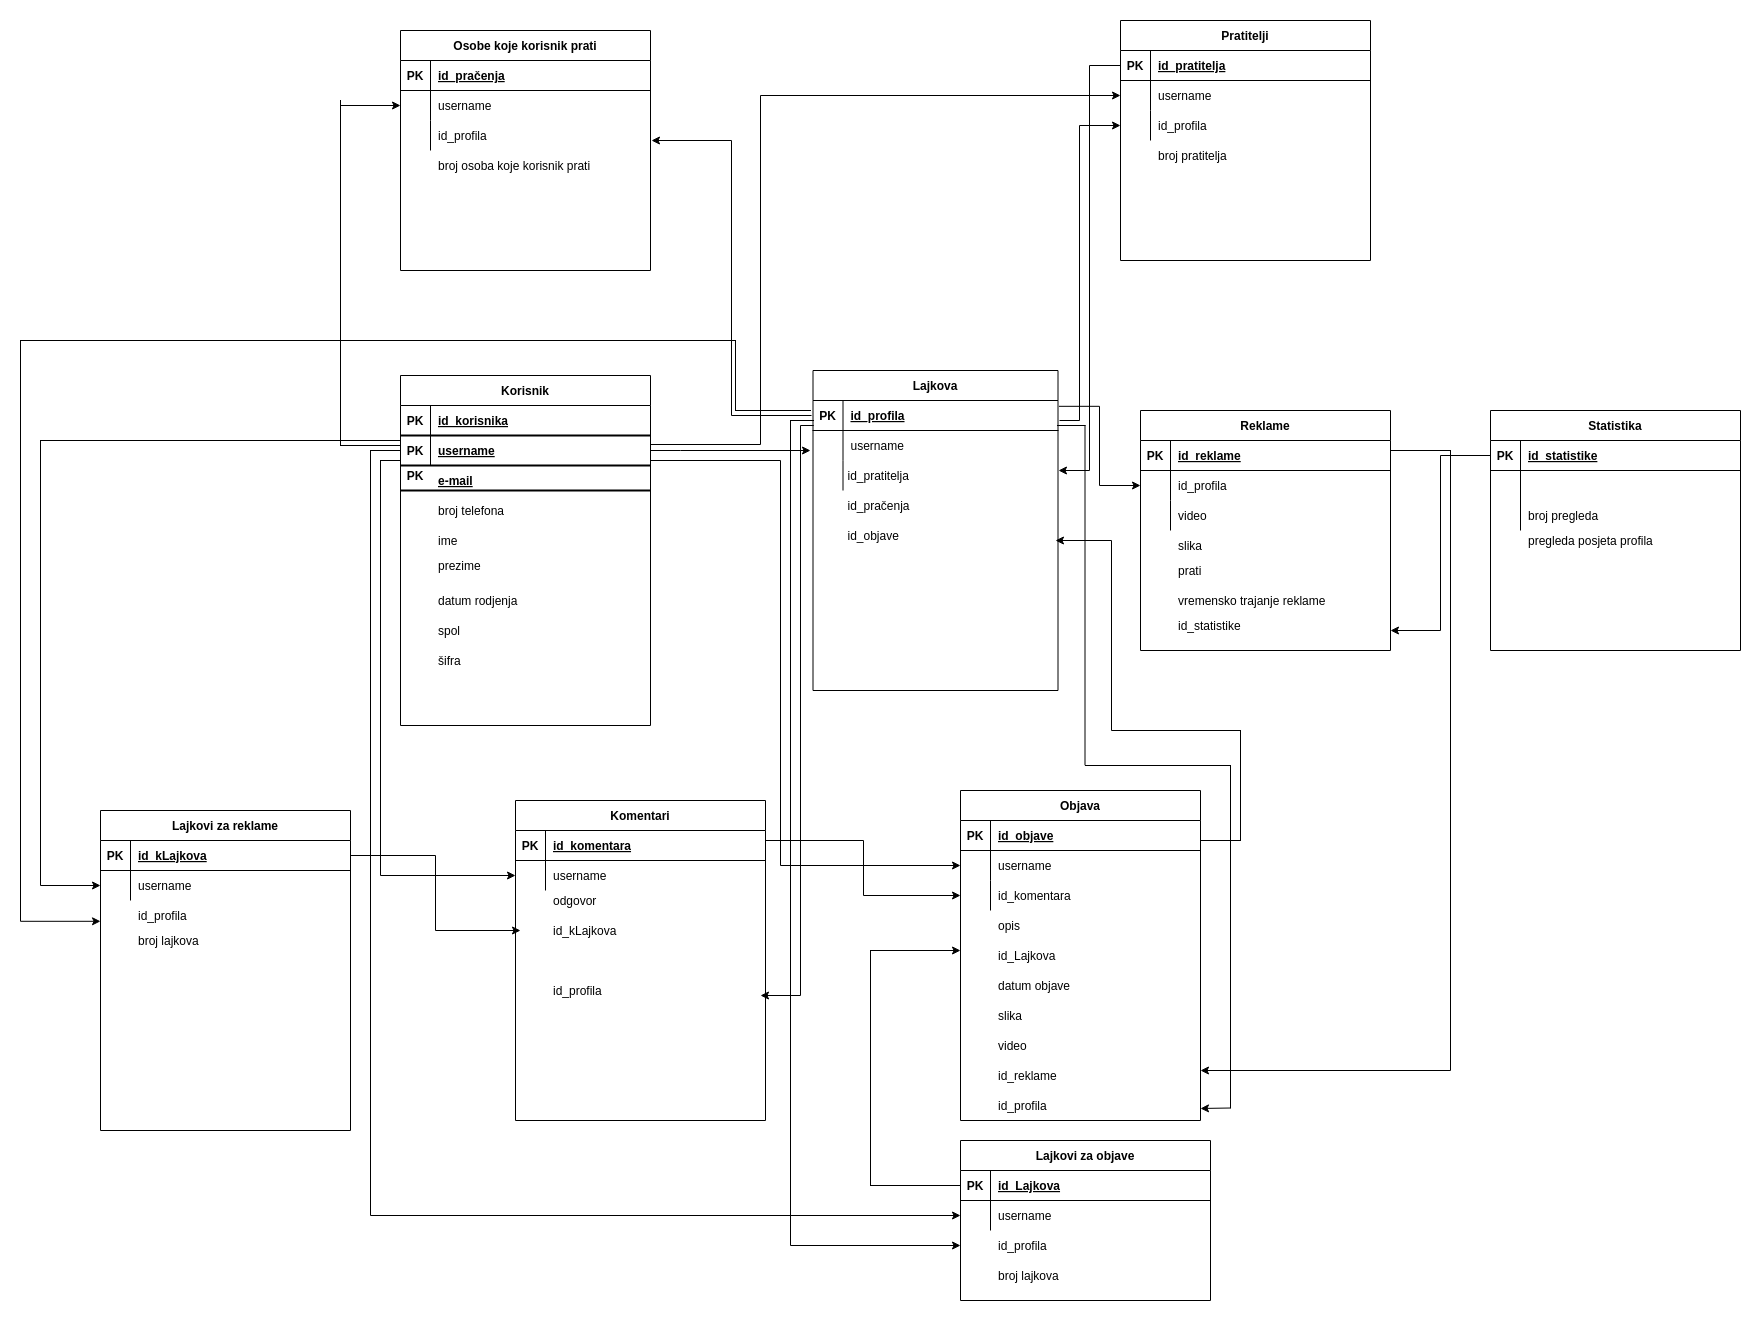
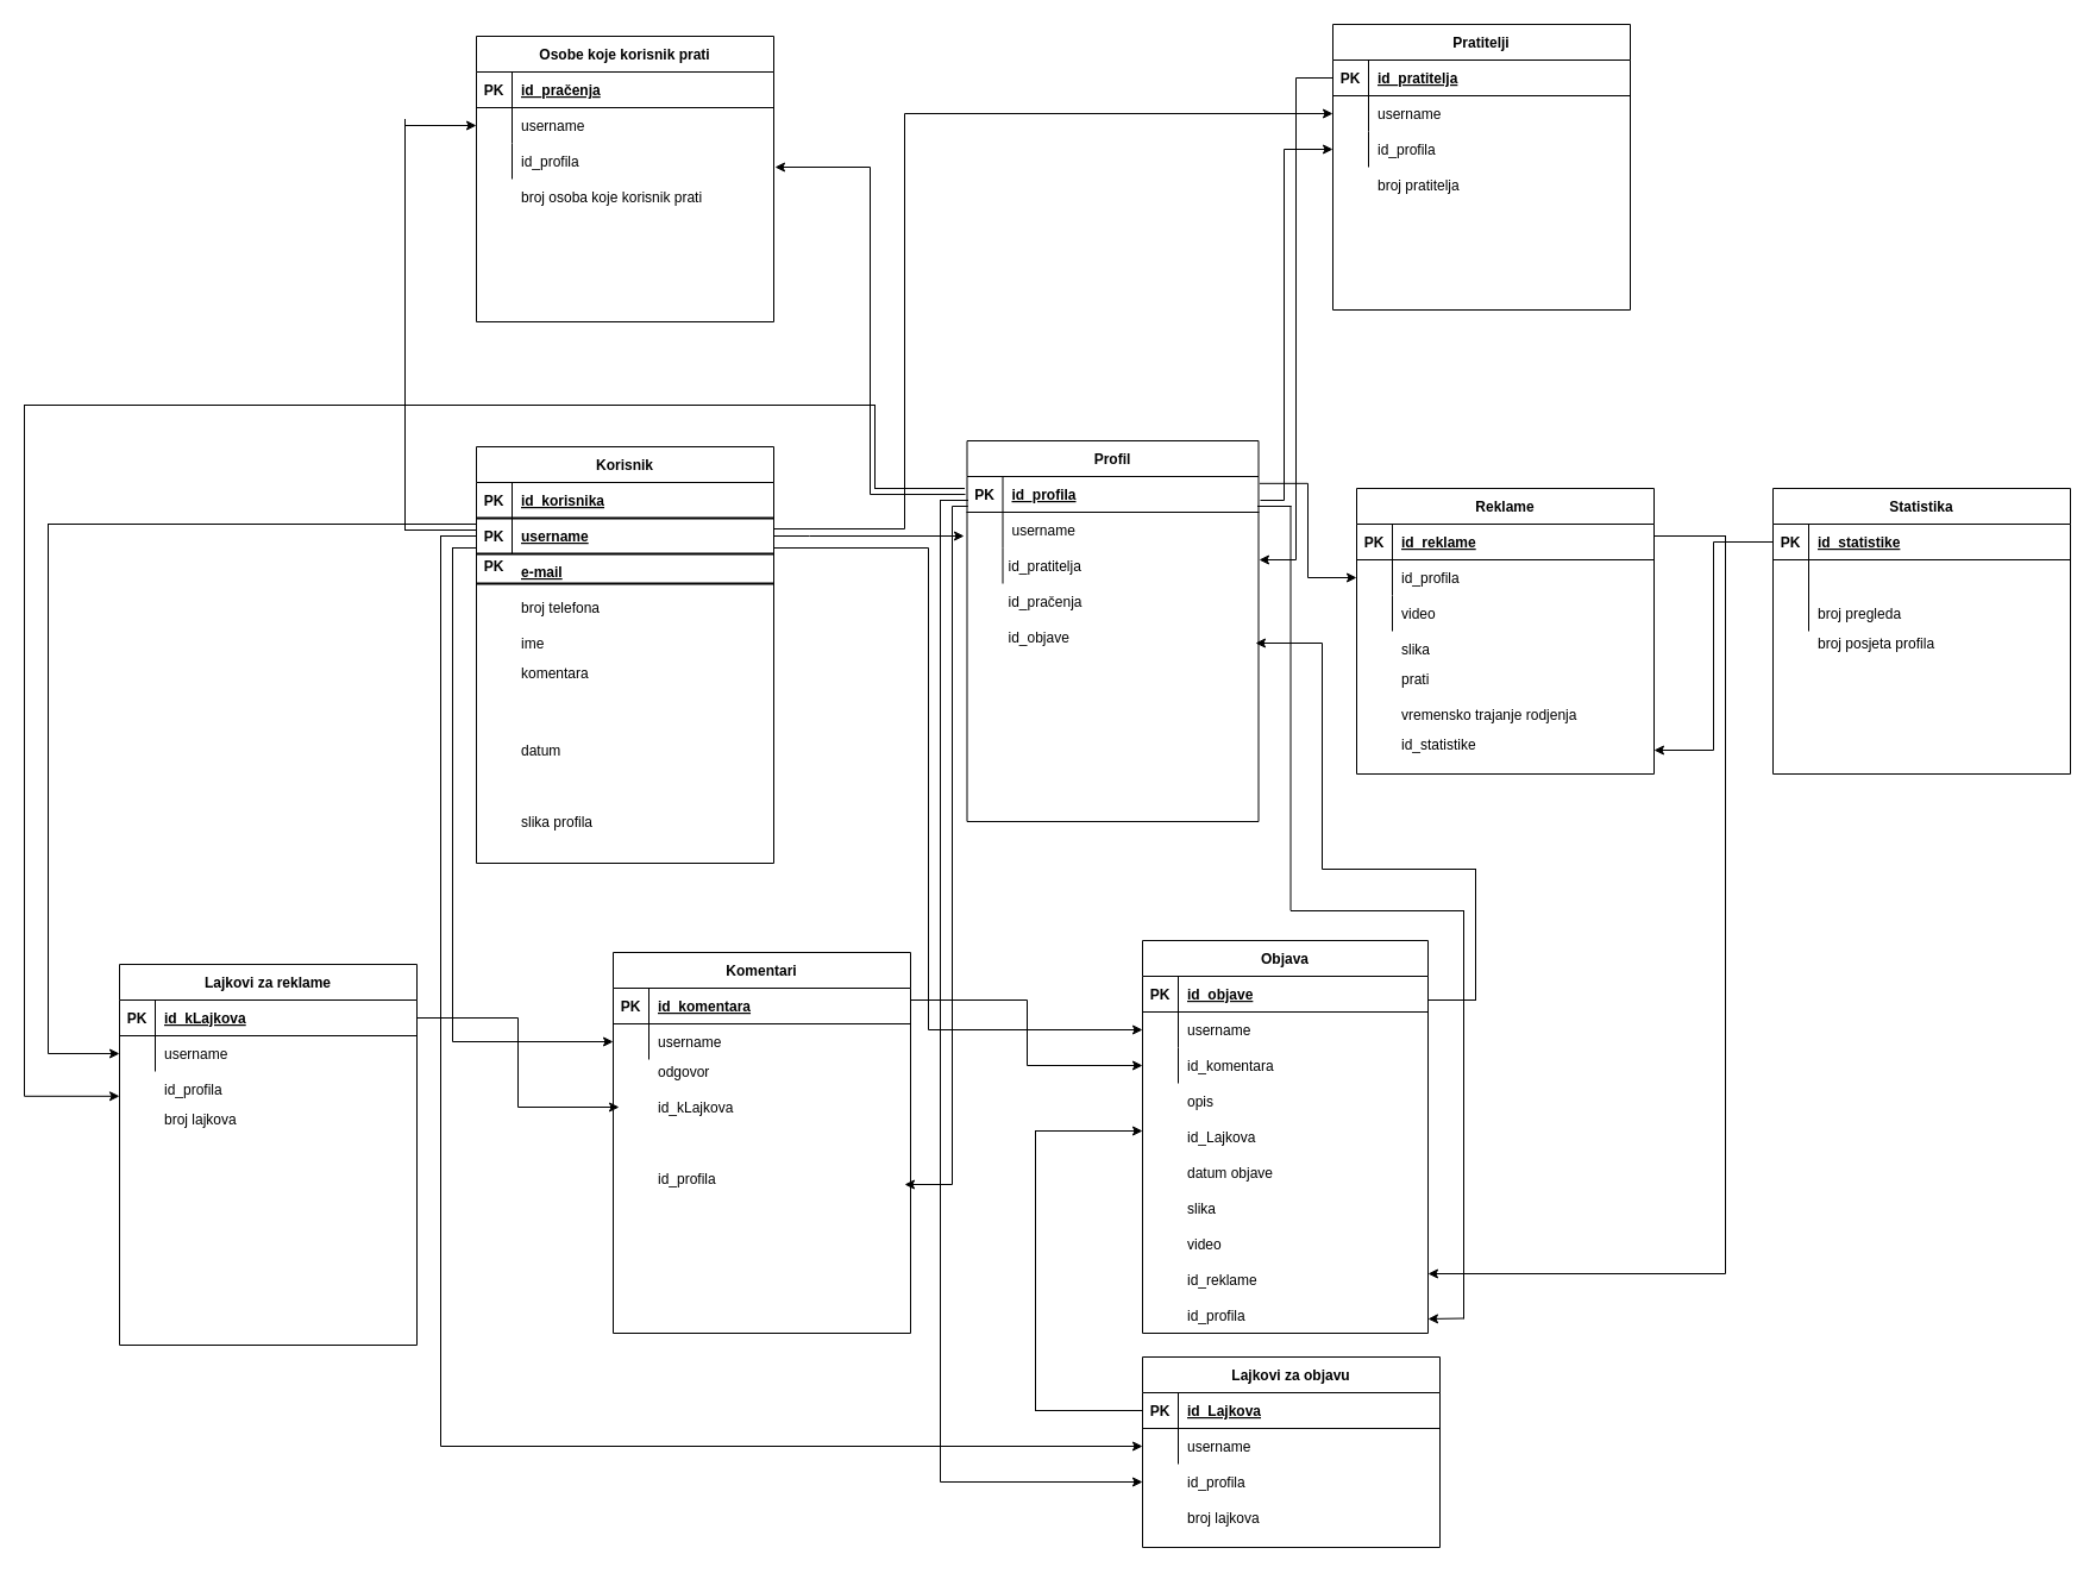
- <mxCell id="12" value="Lajkova" style="shape=table;startSize=30;container=1;collapsible=1;childLayout=tableLayout;fixedRows=1;rowLines=0;fontStyle=1;align=center;resizeLast=1;" parent="1" vertex="1"><mxGeometry x="812.5" y="370" width="245" height="320" as="geometry" /></mxCell>
+ <mxCell id="12" value="Profil" style="shape=table;startSize=30;container=1;collapsible=1;childLayout=tableLayout;fixedRows=1;rowLines=0;fontStyle=1;align=center;resizeLast=1;" parent="1" vertex="1"><mxGeometry x="812.5" y="370" width="245" height="320" as="geometry" /></mxCell>
- <mxCell id="97" value="pregleda posjeta profila" style="shape=partialRectangle;overflow=hidden;connectable=0;fillColor=none;top=0;left=0;bottom=0;right=0;align=left;spacingLeft=6;" parent="1" vertex="1"><mxGeometry x="1520" y="525" width="220" height="30" as="geometry"><mxRectangle width="220" height="30" as="alternateBounds" /></mxGeometry></mxCell>
+ <mxCell id="97" value="broj posjeta profila" style="shape=partialRectangle;overflow=hidden;connectable=0;fillColor=none;top=0;left=0;bottom=0;right=0;align=left;spacingLeft=6;" parent="1" vertex="1"><mxGeometry x="1520" y="525" width="220" height="30" as="geometry"><mxRectangle width="220" height="30" as="alternateBounds" /></mxGeometry></mxCell>
- <mxCell id="63" value="prezime" style="shape=partialRectangle;overflow=hidden;connectable=0;fillColor=none;top=0;left=0;bottom=0;right=0;align=left;spacingLeft=6;" parent="1" vertex="1"><mxGeometry x="430" y="550" width="220" height="30" as="geometry"><mxRectangle width="220" height="30" as="alternateBounds" /></mxGeometry></mxCell>
+ <mxCell id="63" value="komentara" style="shape=partialRectangle;overflow=hidden;connectable=0;fillColor=none;top=0;left=0;bottom=0;right=0;align=left;spacingLeft=6;" parent="1" vertex="1"><mxGeometry x="430" y="550" width="220" height="30" as="geometry"><mxRectangle width="220" height="30" as="alternateBounds" /></mxGeometry></mxCell>
- <mxCell id="64" value="datum rodjenja" style="shape=partialRectangle;overflow=hidden;connectable=0;fillColor=none;top=0;left=0;bottom=0;right=0;align=left;spacingLeft=6;" parent="1" vertex="1"><mxGeometry x="430" y="585" width="220" height="30" as="geometry"><mxRectangle width="220" height="30" as="alternateBounds" /></mxGeometry></mxCell>
- <mxCell id="85" value="vremensko trajanje reklame" style="shape=partialRectangle;overflow=hidden;connectable=0;fillColor=none;top=0;left=0;bottom=0;right=0;align=left;spacingLeft=6;" parent="1" vertex="1"><mxGeometry x="1170" y="585" width="220" height="30" as="geometry"><mxRectangle width="220" height="30" as="alternateBounds" /></mxGeometry></mxCell>
+ <mxCell id="85" value="vremensko trajanje rodjenja" style="shape=partialRectangle;overflow=hidden;connectable=0;fillColor=none;top=0;left=0;bottom=0;right=0;align=left;spacingLeft=6;" parent="1" vertex="1"><mxGeometry x="1170" y="585" width="220" height="30" as="geometry"><mxRectangle width="220" height="30" as="alternateBounds" /></mxGeometry></mxCell>
- <mxCell id="65" value="spol" style="shape=partialRectangle;overflow=hidden;connectable=0;fillColor=none;top=0;left=0;bottom=0;right=0;align=left;spacingLeft=6;" parent="1" vertex="1"><mxGeometry x="430" y="615" width="220" height="30" as="geometry"><mxRectangle width="220" height="30" as="alternateBounds" /></mxGeometry></mxCell>
+ <mxCell id="65" value="datum" style="shape=partialRectangle;overflow=hidden;connectable=0;fillColor=none;top=0;left=0;bottom=0;right=0;align=left;spacingLeft=6;" parent="1" vertex="1"><mxGeometry x="430" y="615" width="220" height="30" as="geometry"><mxRectangle width="220" height="30" as="alternateBounds" /></mxGeometry></mxCell>
- <mxCell id="66" value="šifra" style="shape=partialRectangle;overflow=hidden;connectable=0;fillColor=none;top=0;left=0;bottom=0;right=0;align=left;spacingLeft=6;" parent="1" vertex="1"><mxGeometry x="430" y="645" width="220" height="30" as="geometry"><mxRectangle width="220" height="30" as="alternateBounds" /></mxGeometry></mxCell>
+ <mxCell id="69" value="slika profila" style="shape=partialRectangle;overflow=hidden;connectable=0;fillColor=none;top=0;left=0;bottom=0;right=0;align=left;spacingLeft=6;" parent="1" vertex="1"><mxGeometry x="430" y="675" width="220" height="30" as="geometry"><mxRectangle width="220" height="30" as="alternateBounds" /></mxGeometry></mxCell>
- <mxCell id="113" value="Lajkovi za objave" style="shape=table;startSize=30;container=1;collapsible=1;childLayout=tableLayout;fixedRows=1;rowLines=0;fontStyle=1;align=center;resizeLast=1;" parent="1" vertex="1"><mxGeometry x="960" y="1140" width="250" height="160" as="geometry" /></mxCell>
+ <mxCell id="113" value="Lajkovi za objavu" style="shape=table;startSize=30;container=1;collapsible=1;childLayout=tableLayout;fixedRows=1;rowLines=0;fontStyle=1;align=center;resizeLast=1;" parent="1" vertex="1"><mxGeometry x="960" y="1140" width="250" height="160" as="geometry" /></mxCell>
